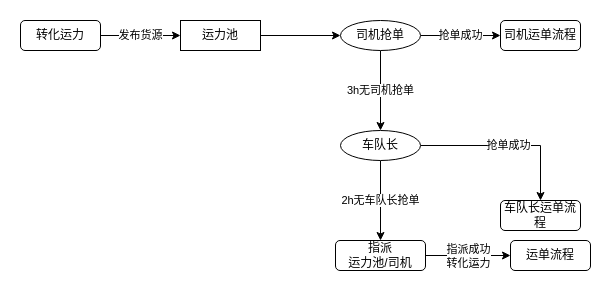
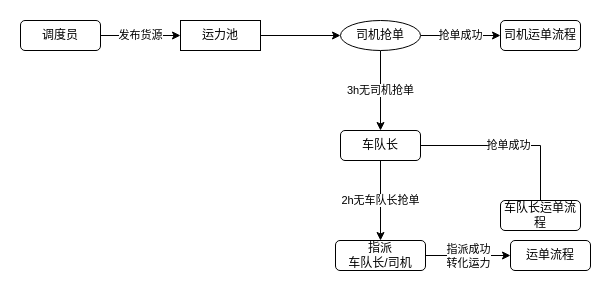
- <mxCell id="3" value="转化运力" style="rounded=1;whiteSpace=wrap;html=1;" vertex="1" parent="1"><mxGeometry x="20" y="20" width="80" height="30" as="geometry" /></mxCell>
+ <mxCell id="3" value="调度员" style="rounded=1;whiteSpace=wrap;html=1;" vertex="1" parent="1"><mxGeometry x="20" y="20" width="80" height="30" as="geometry" /></mxCell>
- <mxCell id="12" value="车队长" style="ellipse;whiteSpace=wrap;html=1;" vertex="1" parent="1"><mxGeometry x="340" y="130" width="80" height="30" as="geometry" /></mxCell>
+ <mxCell id="12" value="车队长" style="rounded=1;whiteSpace=wrap;html=1;" vertex="1" parent="1"><mxGeometry x="340" y="130" width="80" height="30" as="geometry" /></mxCell>
- <mxCell id="11" value="抢单成功" style="edgeStyle=orthogonalEdgeStyle;rounded=0;orthogonalLoop=1;jettySize=auto;html=1;" edge="1" parent="1" source="12" target="13"><mxGeometry relative="1" as="geometry" /></mxCell>
+ <mxCell id="11" value="抢单成功" style="edgeStyle=orthogonalEdgeStyle;rounded=0;orthogonalLoop=1;jettySize=auto;html=1;endArrow=none;" edge="1" parent="1" source="12" target="13"><mxGeometry relative="1" as="geometry" /></mxCell>
- <mxCell id="15" value="指派&lt;br&gt;运力池/司机" style="rounded=1;whiteSpace=wrap;html=1;" vertex="1" parent="1"><mxGeometry x="335" y="240" width="90" height="30" as="geometry" /></mxCell>
+ <mxCell id="15" value="指派&lt;br&gt;车队长/司机" style="rounded=1;whiteSpace=wrap;html=1;" vertex="1" parent="1"><mxGeometry x="335" y="240" width="90" height="30" as="geometry" /></mxCell>
